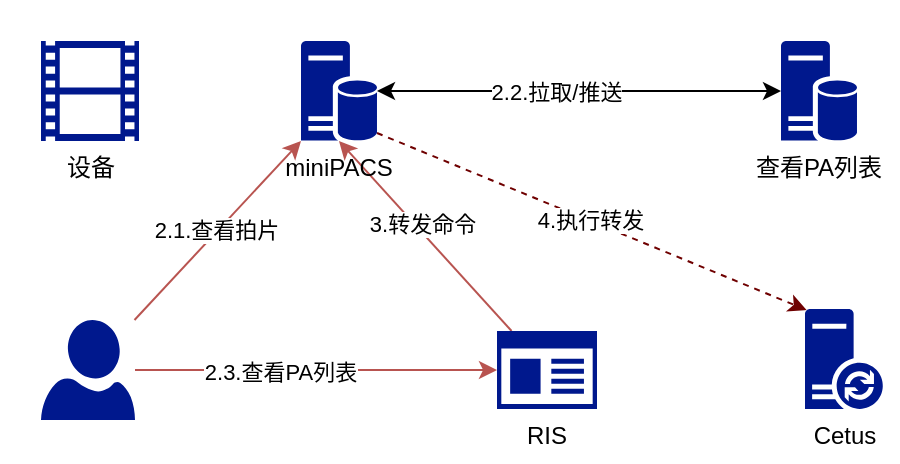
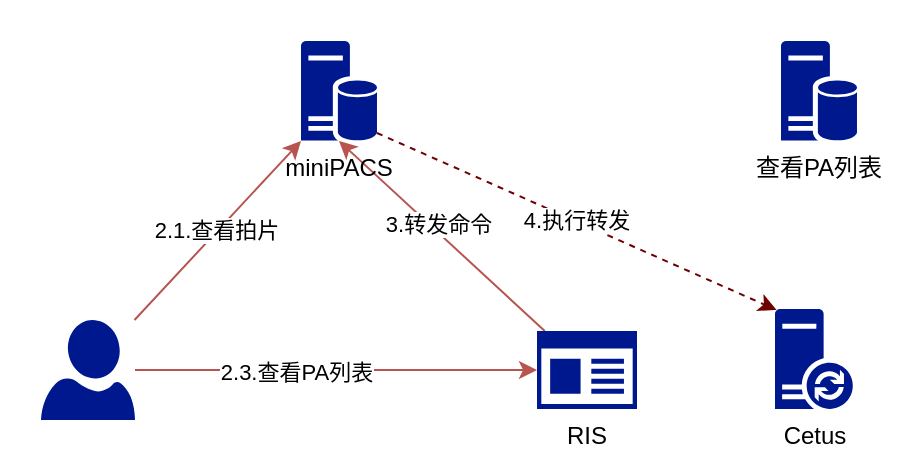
- <mxCell id="2" value="设备" style="aspect=fixed;pointerEvents=1;shadow=0;dashed=0;html=1;strokeColor=none;labelPosition=center;verticalLabelPosition=bottom;verticalAlign=top;align=center;fillColor=#00188D;shape=mxgraph.mscae.general.video" vertex="1" parent="1"><mxGeometry x="20" y="20" width="49" height="50" as="geometry" /></mxCell>
- <mxCell id="14" value="" style="endArrow=classic;startArrow=classic;html=1;entryX=0;entryY=0.5;entryDx=0;entryDy=0;entryPerimeter=0;exitX=1;exitY=0.5;exitDx=0;exitDy=0;exitPerimeter=0;" edge="1" parent="1" source="13" target="7"><mxGeometry width="50" height="50" relative="1" as="geometry"><mxPoint x="300" y="84" as="sourcePoint" /><mxPoint x="350" y="34" as="targetPoint" /></mxGeometry></mxCell>
- <mxCell id="15" value="2.2.拉取/推送" style="edgeLabel;html=1;align=center;verticalAlign=middle;resizable=0;points=[];" vertex="1" connectable="0" parent="14"><mxGeometry x="-0.119" y="-2" relative="1" as="geometry"><mxPoint y="-2" as="offset" /></mxGeometry></mxCell>
- <mxCell id="8" value="Cetus" style="aspect=fixed;pointerEvents=1;shadow=0;dashed=0;html=1;strokeColor=none;labelPosition=center;verticalLabelPosition=bottom;verticalAlign=top;align=center;fillColor=#00188D;shape=mxgraph.mscae.enterprise.database_synchronization" vertex="1" parent="1"><mxGeometry x="402" y="154" width="39" height="50" as="geometry" /></mxCell>
+ <mxCell id="8" value="Cetus" style="aspect=fixed;pointerEvents=1;shadow=0;dashed=0;html=1;strokeColor=none;labelPosition=center;verticalLabelPosition=bottom;verticalAlign=top;align=center;fillColor=#00188D;shape=mxgraph.mscae.enterprise.database_synchronization" vertex="1" parent="1"><mxGeometry x="387" y="154" width="39" height="50" as="geometry" /></mxCell>
- <mxCell id="5" value="RIS" style="aspect=fixed;pointerEvents=1;shadow=0;dashed=0;html=1;strokeColor=none;labelPosition=center;verticalLabelPosition=bottom;verticalAlign=top;align=center;fillColor=#00188D;shape=mxgraph.mscae.enterprise.app_generic" vertex="1" parent="1"><mxGeometry x="248" y="165" width="50" height="39" as="geometry" /></mxCell>
+ <mxCell id="5" value="RIS" style="aspect=fixed;pointerEvents=1;shadow=0;dashed=0;html=1;strokeColor=none;labelPosition=center;verticalLabelPosition=bottom;verticalAlign=top;align=center;fillColor=#00188D;shape=mxgraph.mscae.enterprise.app_generic" vertex="1" parent="1"><mxGeometry x="268" y="165" width="50" height="39" as="geometry" /></mxCell>
